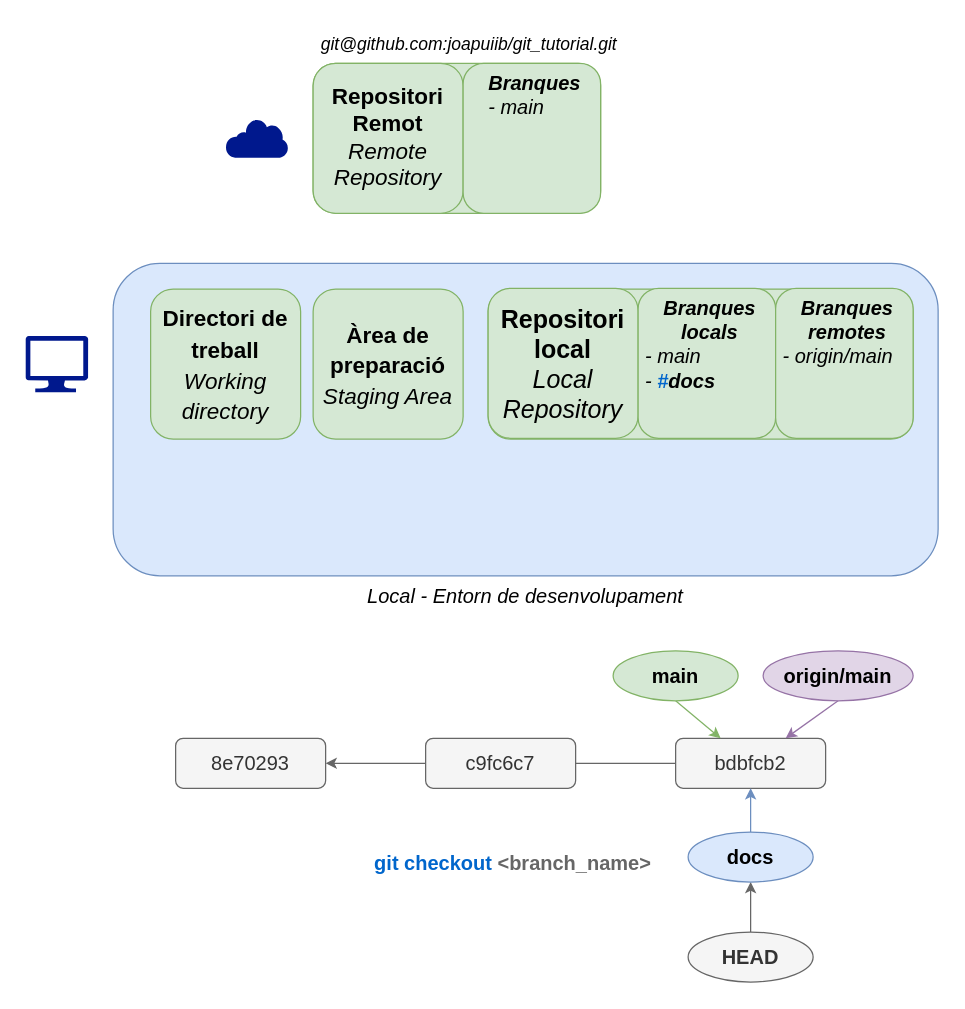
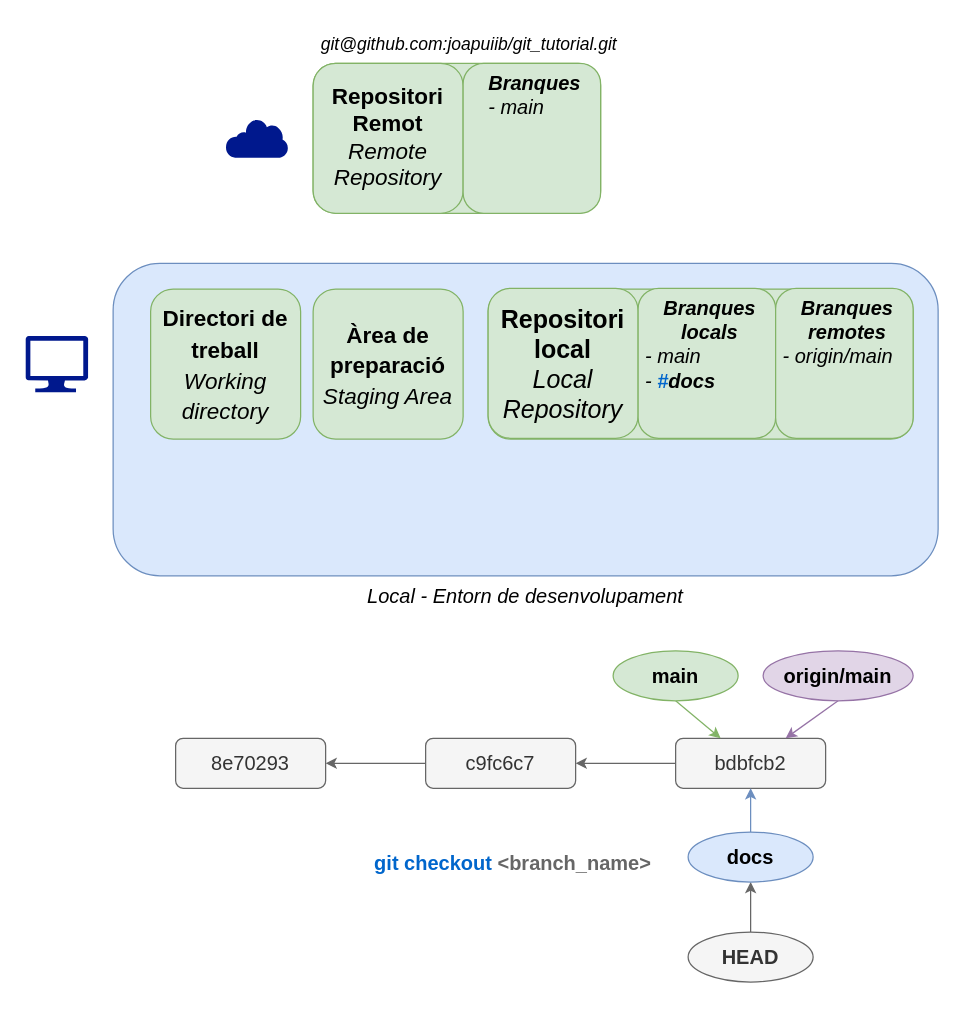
- <mxCell id="20" style="edgeStyle=orthogonalEdgeStyle;rounded=0;orthogonalLoop=1;jettySize=auto;html=1;exitX=0;exitY=0.5;exitDx=0;exitDy=0;fillColor=#f5f5f5;strokeColor=#666666;endArrow=none;" parent="1" source="21" target="19" edge="1"><mxGeometry relative="1" as="geometry" /></mxCell>
+ <mxCell id="20" style="edgeStyle=orthogonalEdgeStyle;rounded=0;orthogonalLoop=1;jettySize=auto;html=1;exitX=0;exitY=0.5;exitDx=0;exitDy=0;fillColor=#f5f5f5;strokeColor=#666666;" parent="1" source="21" target="19" edge="1"><mxGeometry relative="1" as="geometry" /></mxCell>
